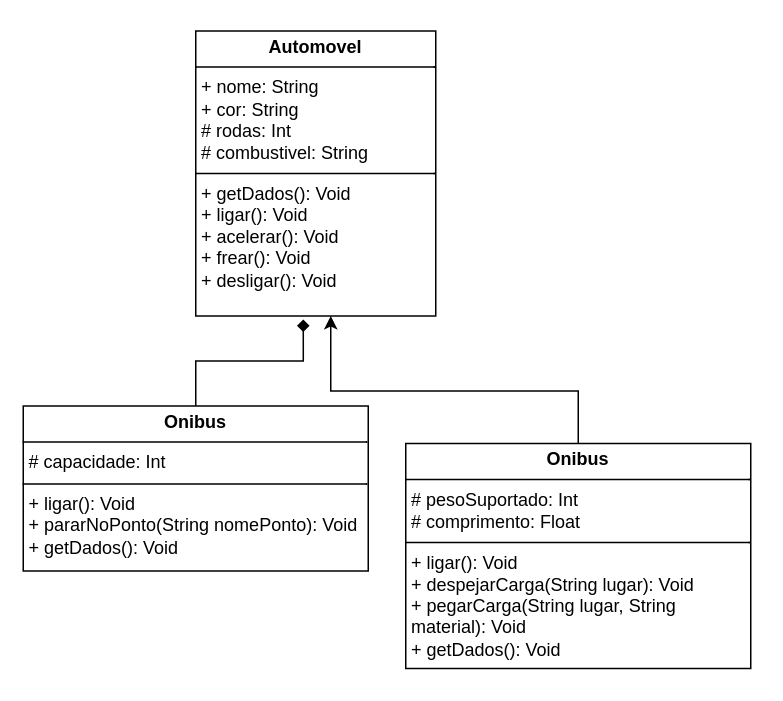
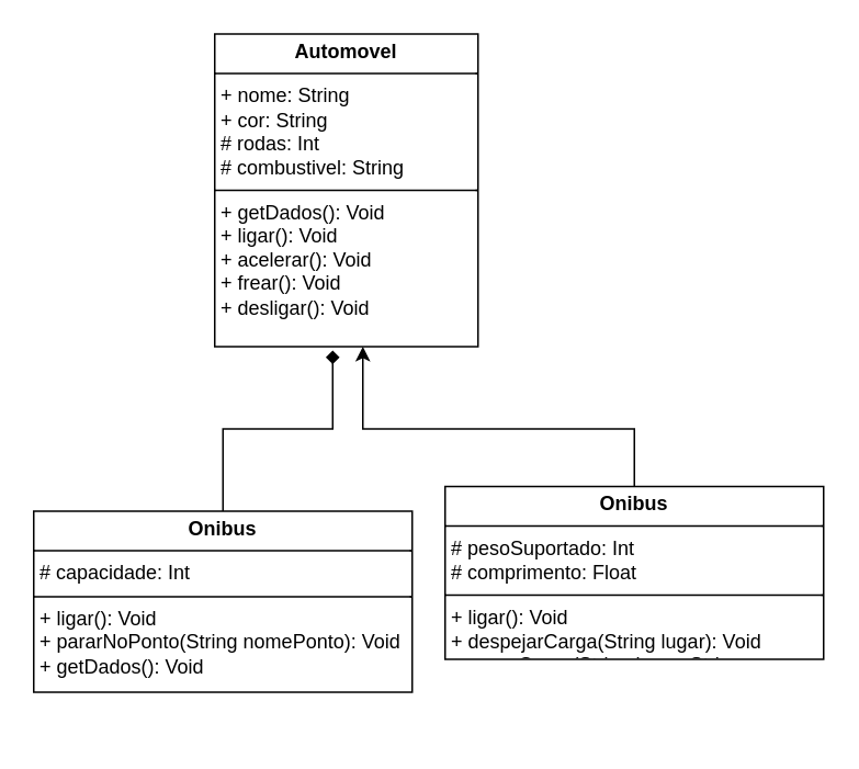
- <mxCell id="3" value="&lt;p style=&quot;margin:0px;margin-top:4px;text-align:center;&quot;&gt;&lt;b&gt;Onibus&lt;/b&gt;&lt;/p&gt;&lt;hr size=&quot;1&quot; style=&quot;border-style:solid;&quot;&gt;&lt;p style=&quot;margin:0px;margin-left:4px;&quot;&gt;# capacidade: Int&lt;/p&gt;&lt;hr size=&quot;1&quot; style=&quot;border-style:solid;&quot;&gt;&lt;p style=&quot;margin:0px;margin-left:4px;&quot;&gt;+ ligar(): Void&lt;/p&gt;&lt;p style=&quot;margin:0px;margin-left:4px;&quot;&gt;+ pararNoPonto(String nomePonto): Void&lt;/p&gt;&lt;p style=&quot;margin:0px;margin-left:4px;&quot;&gt;+ getDados&lt;span style=&quot;background-color: initial;&quot;&gt;(): Void&lt;/span&gt;&lt;/p&gt;" style="verticalAlign=top;align=left;overflow=fill;html=1;whiteSpace=wrap;" vertex="1" parent="1"><mxGeometry x="15" y="270" width="230" height="110" as="geometry" /></mxCell>
+ <mxCell id="3" value="&lt;p style=&quot;margin:0px;margin-top:4px;text-align:center;&quot;&gt;&lt;b&gt;Onibus&lt;/b&gt;&lt;/p&gt;&lt;hr size=&quot;1&quot; style=&quot;border-style:solid;&quot;&gt;&lt;p style=&quot;margin:0px;margin-left:4px;&quot;&gt;# capacidade: Int&lt;/p&gt;&lt;hr size=&quot;1&quot; style=&quot;border-style:solid;&quot;&gt;&lt;p style=&quot;margin:0px;margin-left:4px;&quot;&gt;+ ligar(): Void&lt;/p&gt;&lt;p style=&quot;margin:0px;margin-left:4px;&quot;&gt;+ pararNoPonto(String nomePonto): Void&lt;/p&gt;&lt;p style=&quot;margin:0px;margin-left:4px;&quot;&gt;+ getDados&lt;span style=&quot;background-color: initial;&quot;&gt;(): Void&lt;/span&gt;&lt;/p&gt;" style="verticalAlign=top;align=left;overflow=fill;html=1;whiteSpace=wrap;" vertex="1" parent="1"><mxGeometry x="20" y="310" width="230" height="110" as="geometry" /></mxCell>
- <mxCell id="5" value="&lt;p style=&quot;margin:0px;margin-top:4px;text-align:center;&quot;&gt;&lt;b&gt;Onibus&lt;/b&gt;&lt;/p&gt;&lt;hr size=&quot;1&quot; style=&quot;border-style:solid;&quot;&gt;&lt;p style=&quot;margin:0px;margin-left:4px;&quot;&gt;# pesoSuportado: Int&lt;/p&gt;&lt;p style=&quot;margin:0px;margin-left:4px;&quot;&gt;# comprimento: Float&lt;/p&gt;&lt;hr size=&quot;1&quot; style=&quot;border-style:solid;&quot;&gt;&lt;p style=&quot;margin:0px;margin-left:4px;&quot;&gt;+ ligar(): Void&lt;/p&gt;&lt;p style=&quot;margin:0px;margin-left:4px;&quot;&gt;+ despejarCarga(String lugar): Void&lt;/p&gt;&lt;p style=&quot;margin: 0px 0px 0px 4px;&quot;&gt;+ pegarCarga(String lugar, String material): Void&lt;/p&gt;&lt;p style=&quot;margin:0px;margin-left:4px;&quot;&gt;+ getDados&lt;span style=&quot;background-color: initial;&quot;&gt;(): Void&lt;/span&gt;&lt;/p&gt;" style="verticalAlign=top;align=left;overflow=fill;html=1;whiteSpace=wrap;" vertex="1" parent="1"><mxGeometry x="270" y="295" width="230" height="150" as="geometry" /></mxCell>
+ <mxCell id="5" value="&lt;p style=&quot;margin:0px;margin-top:4px;text-align:center;&quot;&gt;&lt;b&gt;Onibus&lt;/b&gt;&lt;/p&gt;&lt;hr size=&quot;1&quot; style=&quot;border-style:solid;&quot;&gt;&lt;p style=&quot;margin:0px;margin-left:4px;&quot;&gt;# pesoSuportado: Int&lt;/p&gt;&lt;p style=&quot;margin:0px;margin-left:4px;&quot;&gt;# comprimento: Float&lt;/p&gt;&lt;hr size=&quot;1&quot; style=&quot;border-style:solid;&quot;&gt;&lt;p style=&quot;margin:0px;margin-left:4px;&quot;&gt;+ ligar(): Void&lt;/p&gt;&lt;p style=&quot;margin:0px;margin-left:4px;&quot;&gt;+ despejarCarga(String lugar): Void&lt;/p&gt;&lt;p style=&quot;margin: 0px 0px 0px 4px;&quot;&gt;+ pegarCarga(String lugar, String material): Void&lt;/p&gt;&lt;p style=&quot;margin:0px;margin-left:4px;&quot;&gt;+ getDados&lt;span style=&quot;background-color: initial;&quot;&gt;(): Void&lt;/span&gt;&lt;/p&gt;" style="verticalAlign=top;align=left;overflow=fill;html=1;whiteSpace=wrap;" vertex="1" parent="1"><mxGeometry x="270" y="295" width="230" height="105" as="geometry" /></mxCell>
